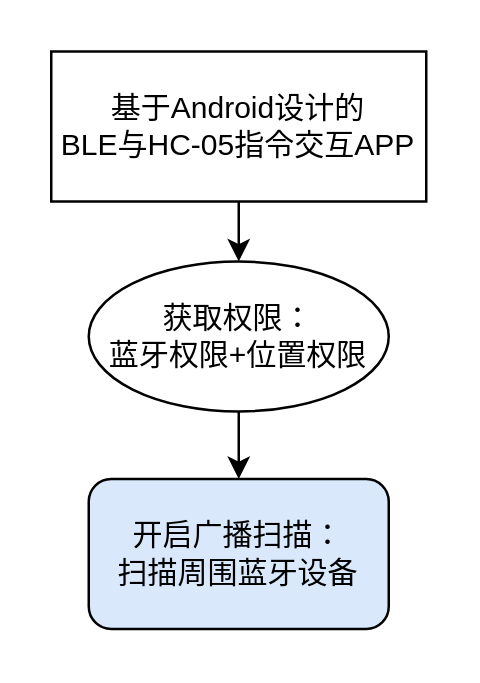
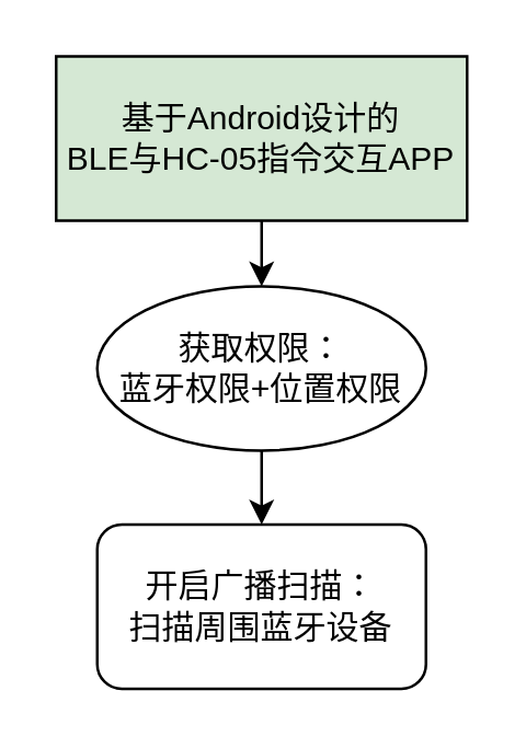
- <mxCell id="3" value="基于Android设计的&lt;br&gt;BLE与HC-05指令交互APP" style="rounded=0;whiteSpace=wrap;html=1;" vertex="1" parent="1"><mxGeometry x="20" y="20" width="150" height="60" as="geometry" /></mxCell>
+ <mxCell id="3" value="基于Android设计的&lt;br&gt;BLE与HC-05指令交互APP" style="rounded=0;whiteSpace=wrap;html=1;fillColor=#d5e8d4;" vertex="1" parent="1"><mxGeometry x="20" y="20" width="150" height="60" as="geometry" /></mxCell>
- <mxCell id="6" value="开启广播扫描：&lt;br&gt;扫描周围蓝牙设备" style="whiteSpace=wrap;html=1;rounded=1;fillColor=#dae8fc;" vertex="1" parent="1"><mxGeometry x="35" y="191" width="120" height="60" as="geometry" /></mxCell>
+ <mxCell id="6" value="开启广播扫描：&lt;br&gt;扫描周围蓝牙设备" style="whiteSpace=wrap;html=1;rounded=1;" vertex="1" parent="1"><mxGeometry x="35" y="191" width="120" height="60" as="geometry" /></mxCell>
